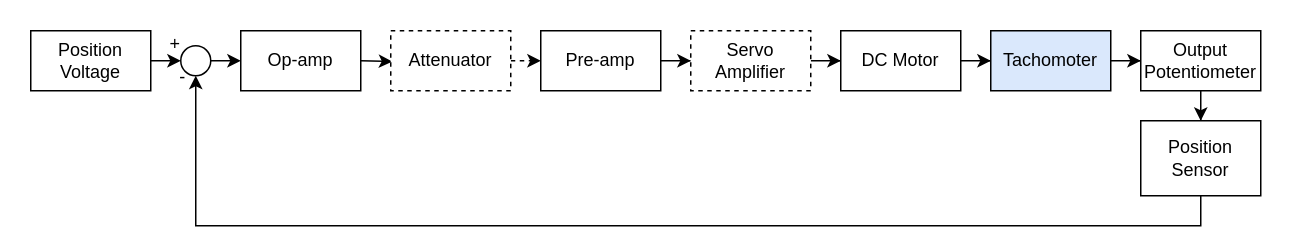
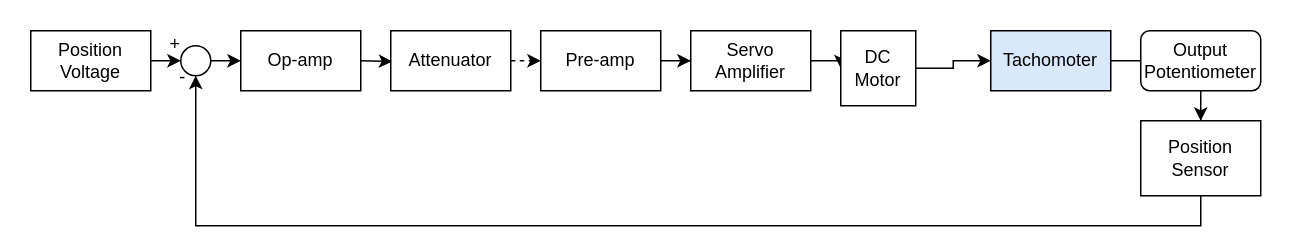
- <mxCell id="7" value="Attenuator" style="rounded=0;whiteSpace=wrap;html=1;dashed=1;" vertex="1" parent="1"><mxGeometry x="260" y="20" width="80" height="40" as="geometry" /></mxCell>
+ <mxCell id="7" value="Attenuator" style="rounded=0;whiteSpace=wrap;html=1;" vertex="1" parent="1"><mxGeometry x="260" y="20" width="80" height="40" as="geometry" /></mxCell>
- <mxCell id="11" value="Servo Amplifier" style="rounded=0;whiteSpace=wrap;html=1;dashed=1;" vertex="1" parent="1"><mxGeometry x="460" y="20" width="80" height="40" as="geometry" /></mxCell>
+ <mxCell id="11" value="Servo Amplifier" style="rounded=0;whiteSpace=wrap;html=1;" vertex="1" parent="1"><mxGeometry x="460" y="20" width="80" height="40" as="geometry" /></mxCell>
- <mxCell id="13" value="DC Motor" style="rounded=0;whiteSpace=wrap;html=1;" vertex="1" parent="1"><mxGeometry x="560" y="20" width="80" height="40" as="geometry" /></mxCell>
+ <mxCell id="13" value="DC Motor" style="rounded=0;whiteSpace=wrap;html=1;" vertex="1" parent="1"><mxGeometry x="560" y="20" width="50" height="50" as="geometry" /></mxCell>
- <mxCell id="14" value="" style="edgeStyle=orthogonalEdgeStyle;rounded=0;orthogonalLoop=1;jettySize=auto;html=1;" edge="1" parent="1" source="15" target="17"><mxGeometry relative="1" as="geometry" /></mxCell>
+ <mxCell id="14" value="" style="edgeStyle=orthogonalEdgeStyle;rounded=0;orthogonalLoop=1;jettySize=auto;html=1;endArrow=none;" edge="1" parent="1" source="15" target="17"><mxGeometry relative="1" as="geometry" /></mxCell>
- <mxCell id="17" value="Output Potentiometer" style="rounded=0;whiteSpace=wrap;html=1;" vertex="1" parent="1"><mxGeometry x="760" y="20" width="80" height="40" as="geometry" /></mxCell>
+ <mxCell id="17" value="Output Potentiometer" style="whiteSpace=wrap;html=1;rounded=1;" vertex="1" parent="1"><mxGeometry x="760" y="20" width="80" height="40" as="geometry" /></mxCell>
